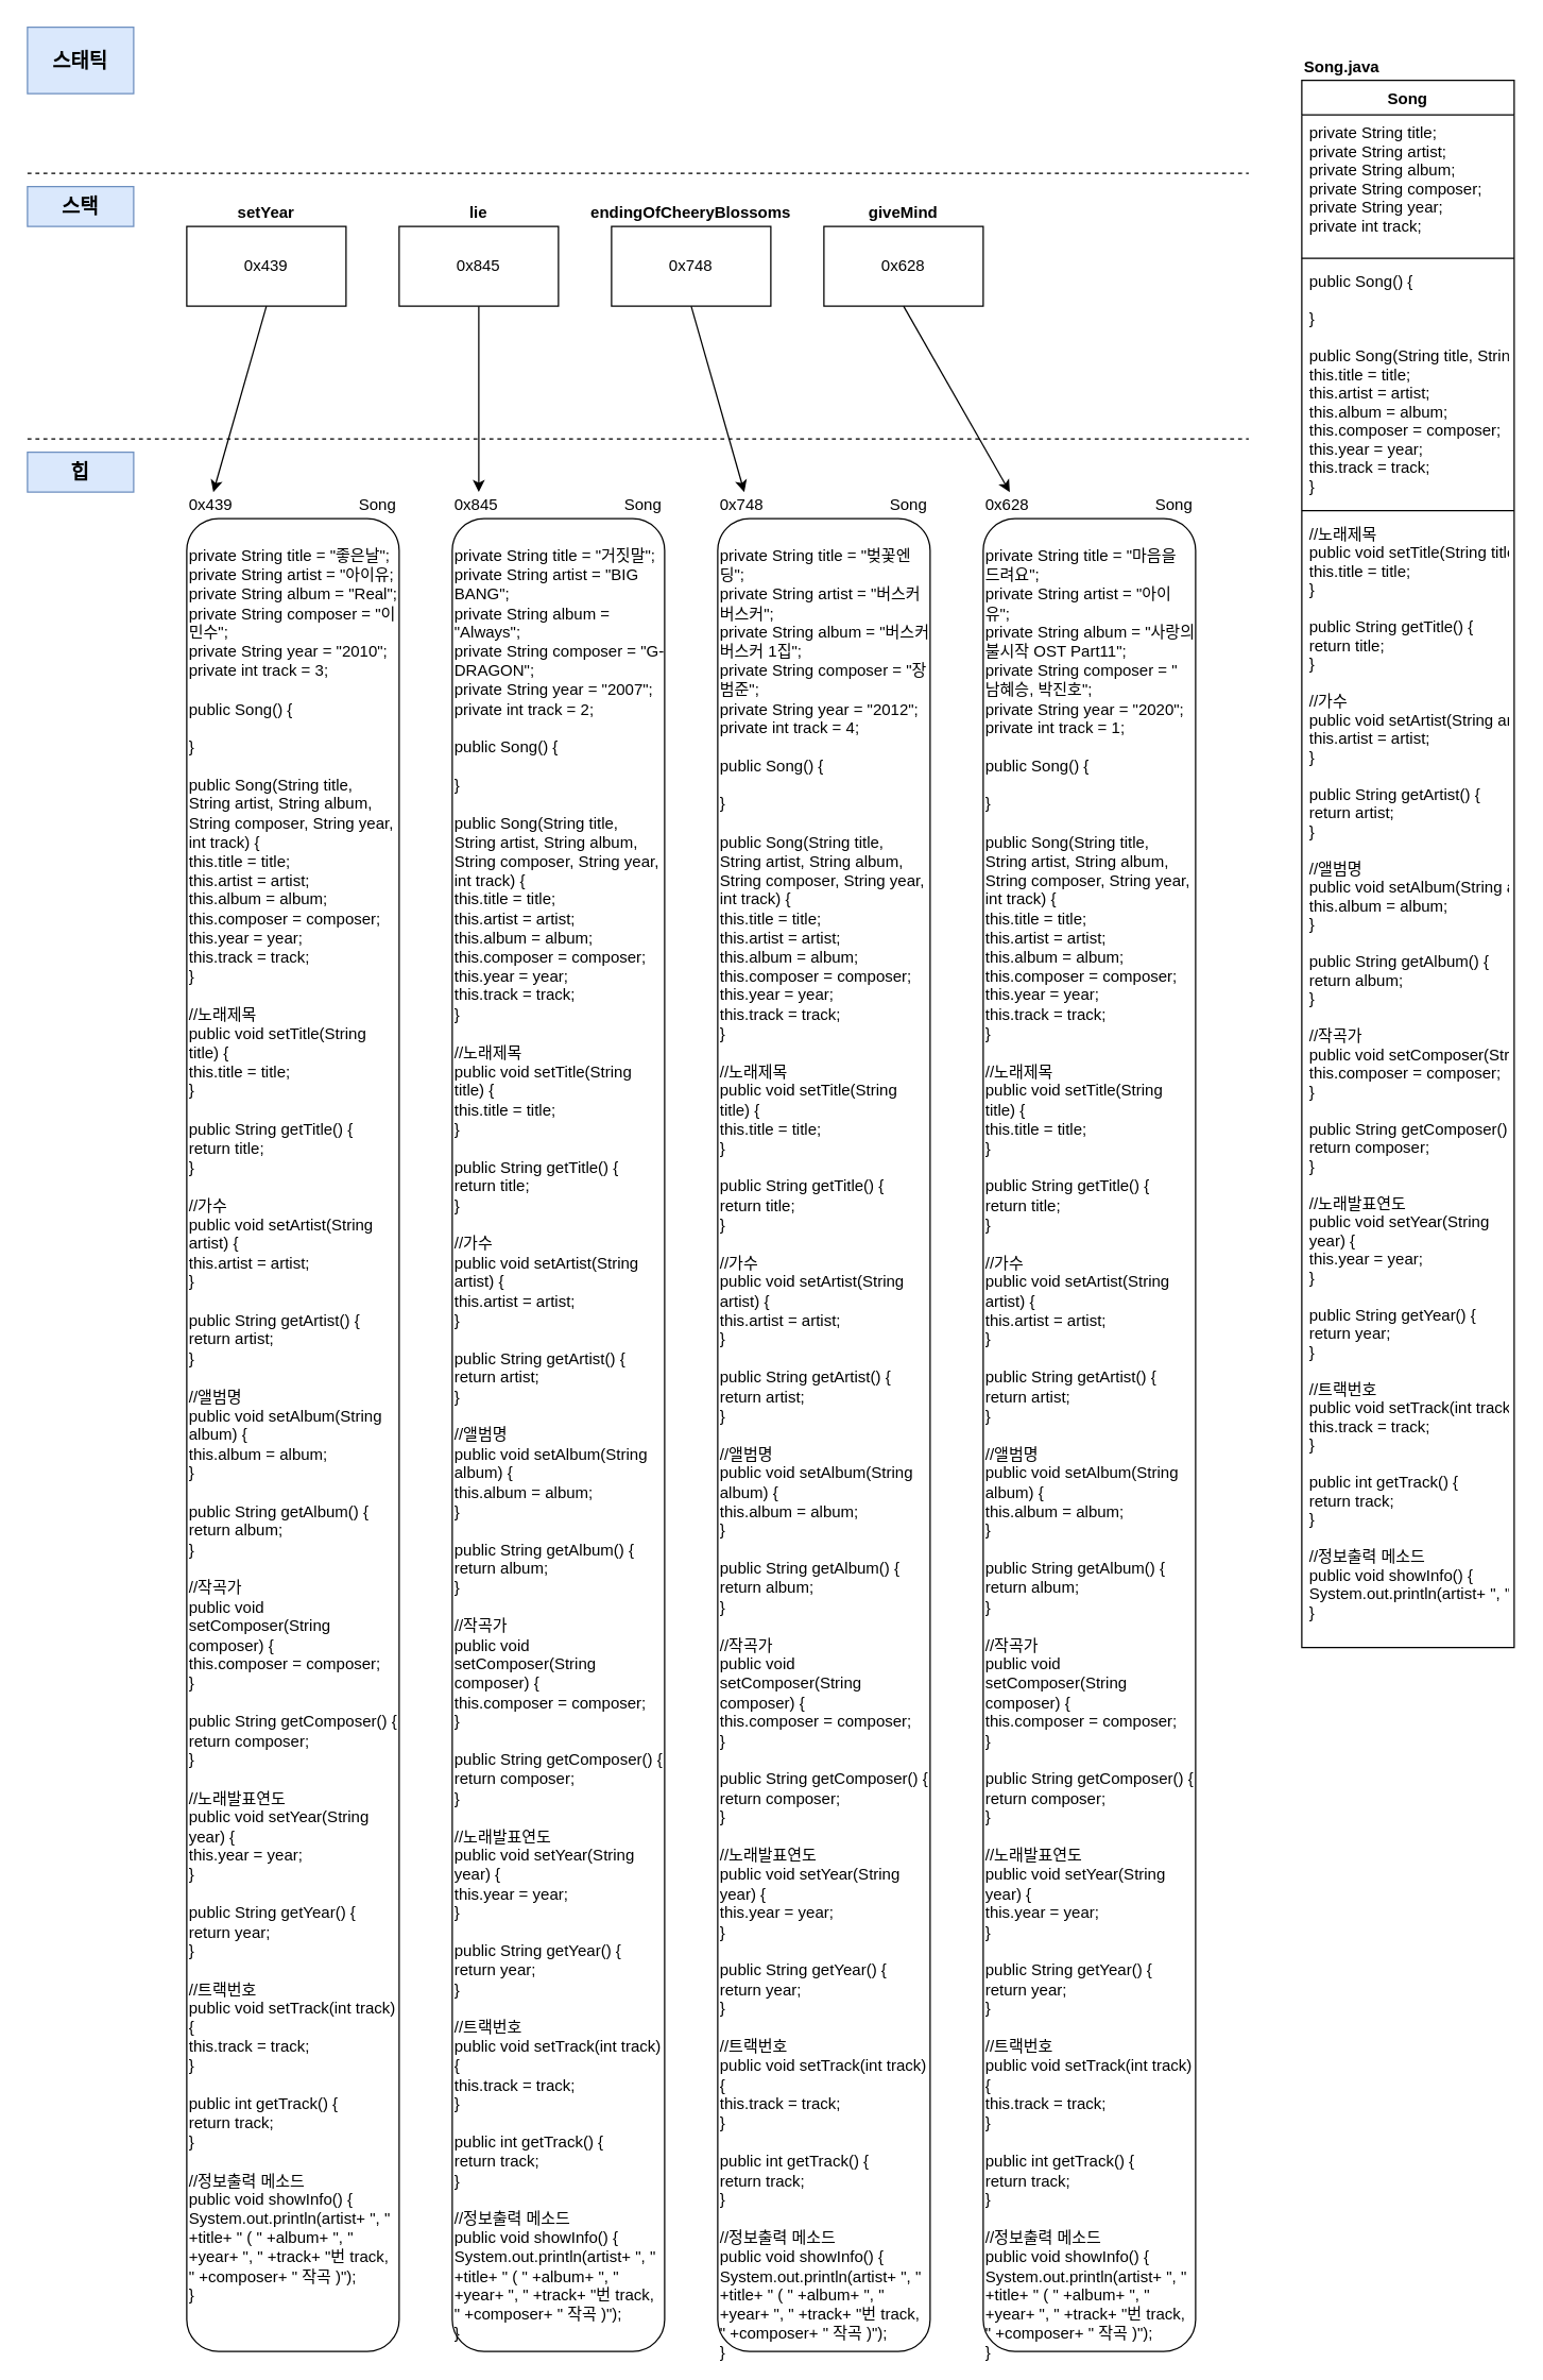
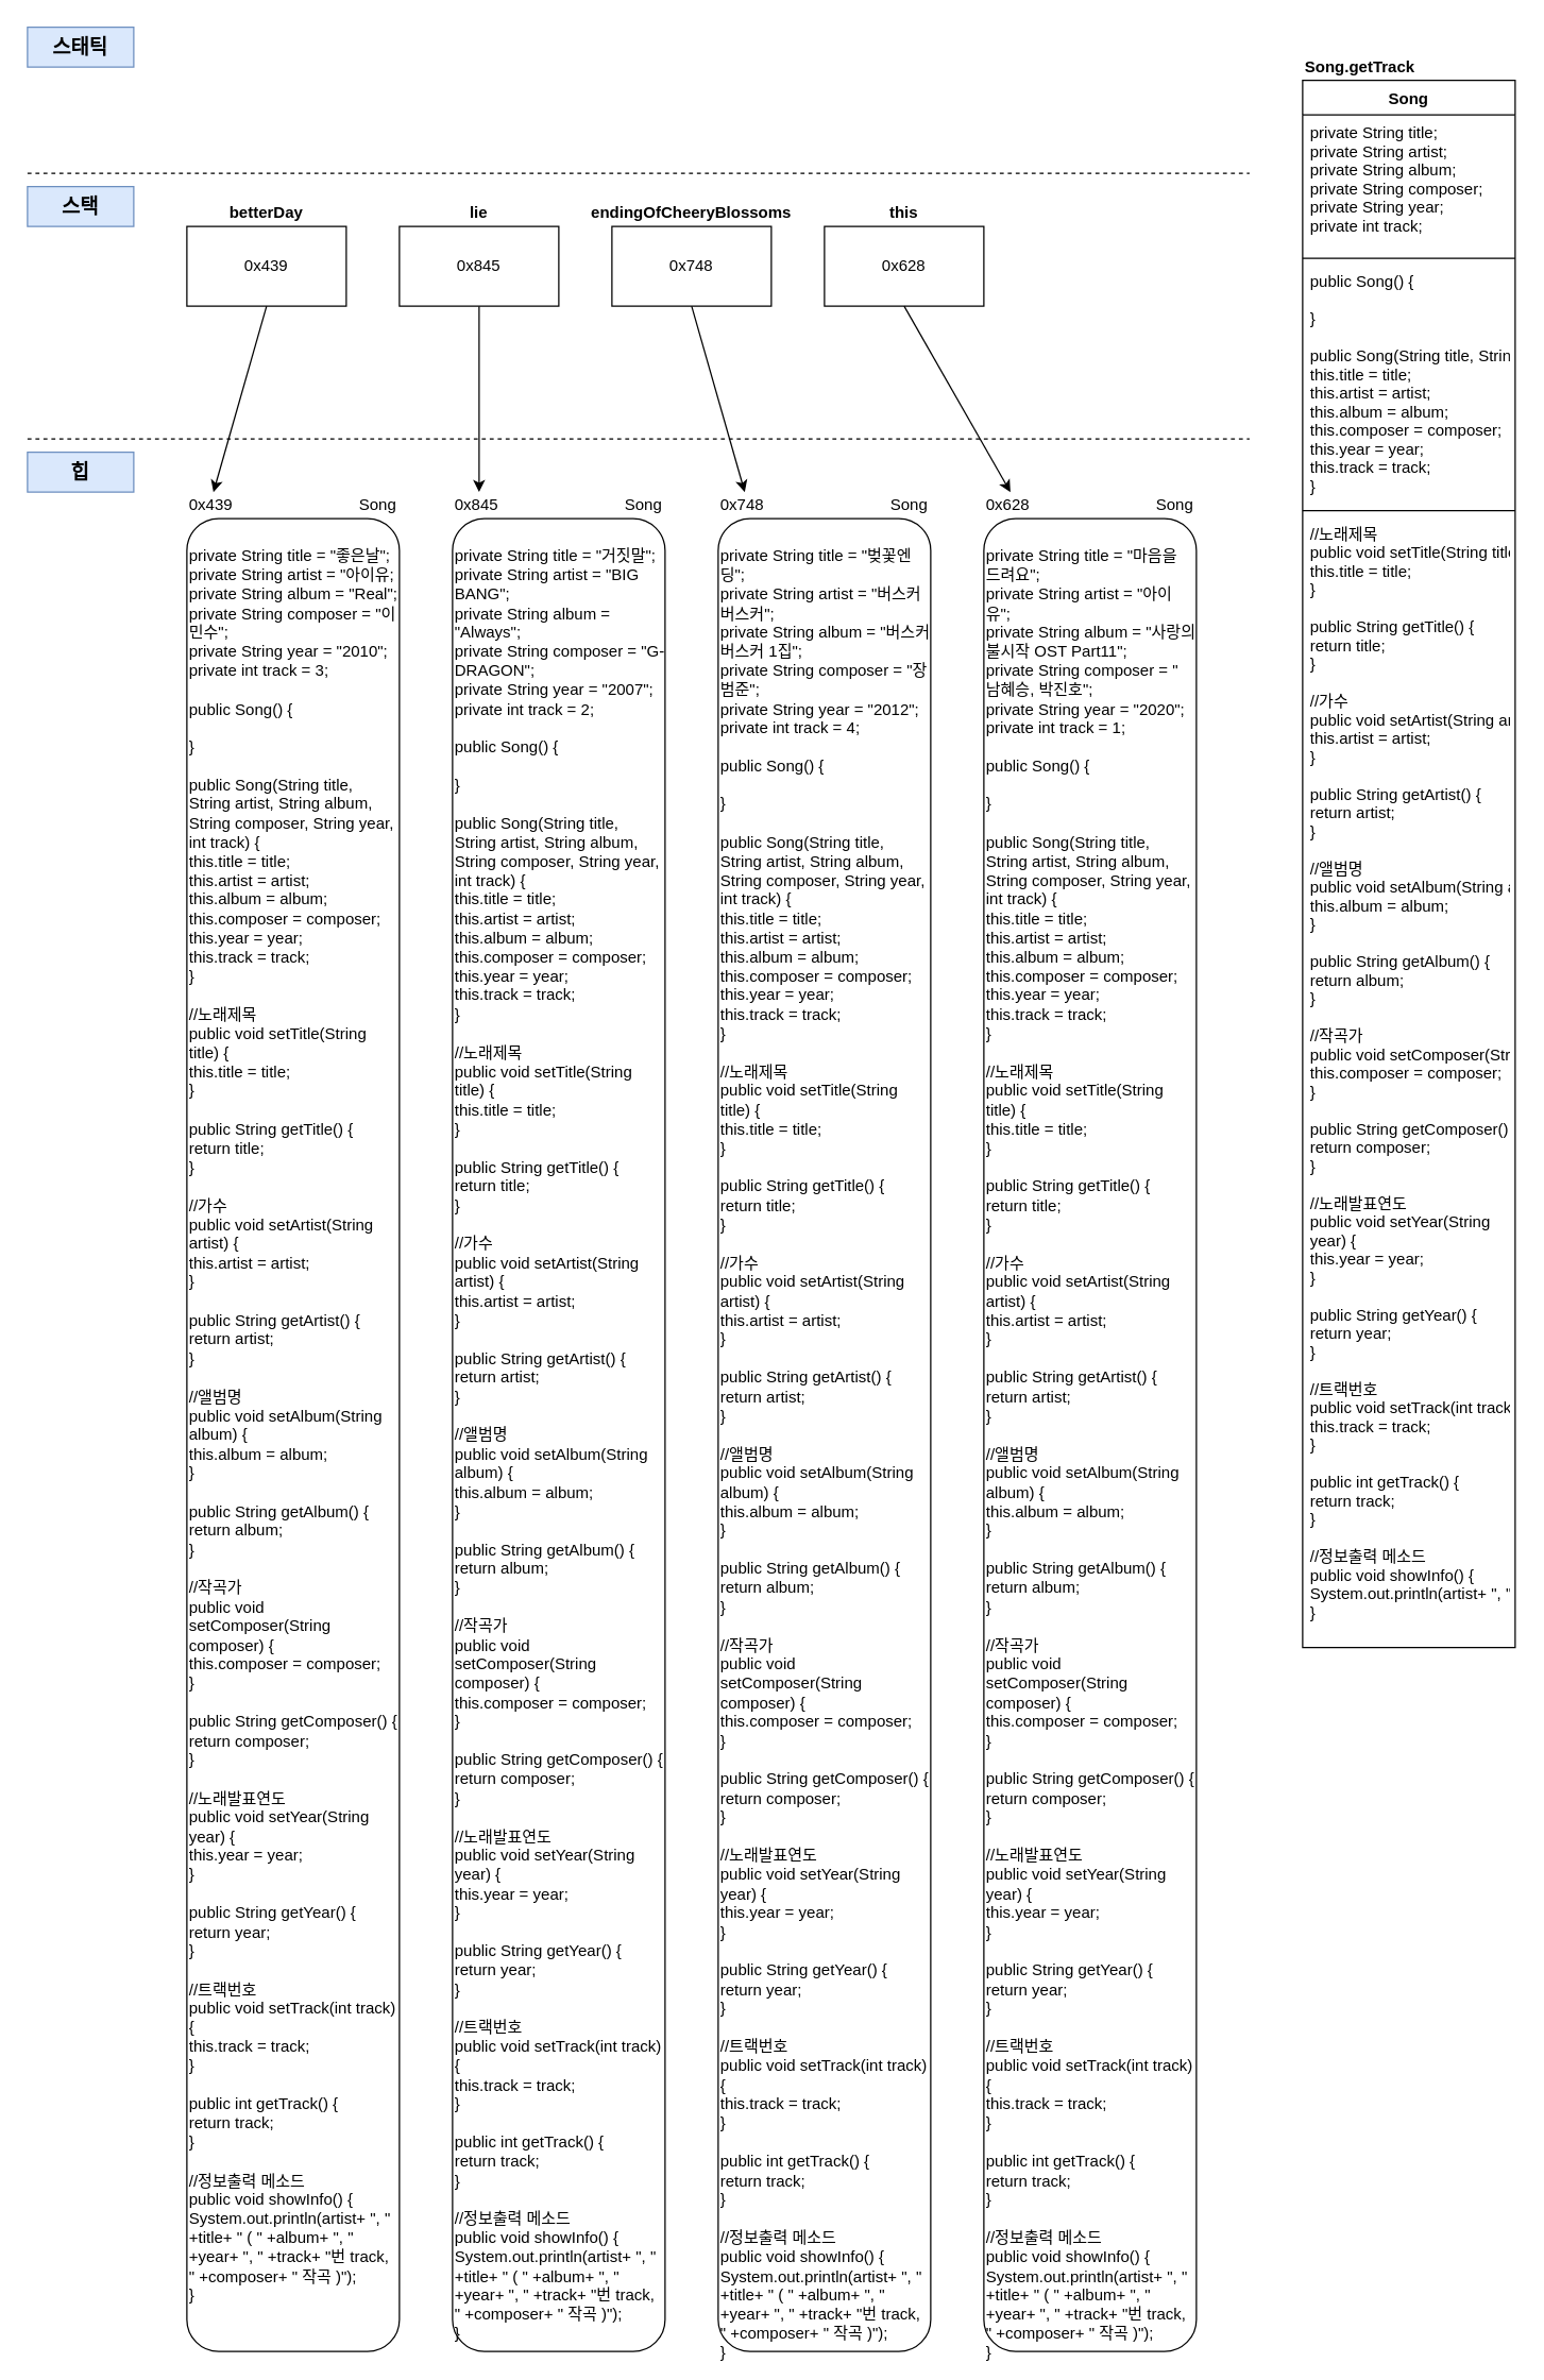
- <mxCell id="5" value="&lt;font style=&quot;font-size: 15px&quot;&gt;&lt;b&gt;스태틱&lt;/b&gt;&lt;/font&gt;" style="text;html=1;strokeColor=#6c8ebf;fillColor=#dae8fc;align=center;verticalAlign=middle;whiteSpace=wrap;rounded=0;" vertex="1" parent="1"><mxGeometry x="20" y="20" width="80" height="50" as="geometry" /></mxCell>
+ <mxCell id="5" value="&lt;font style=&quot;font-size: 15px&quot;&gt;&lt;b&gt;스태틱&lt;/b&gt;&lt;/font&gt;" style="text;html=1;strokeColor=#6c8ebf;fillColor=#dae8fc;align=center;verticalAlign=middle;whiteSpace=wrap;rounded=0;" vertex="1" parent="1"><mxGeometry y="20" width="80" height="30" as="geometry" x="20" /></mxCell>
- <mxCell id="35" value="&lt;b&gt;Song.java&lt;/b&gt;" style="text;html=1;strokeColor=none;fillColor=none;align=left;verticalAlign=middle;whiteSpace=wrap;rounded=0;" vertex="1" parent="28"><mxGeometry width="160" height="20" as="geometry" /></mxCell>
+ <mxCell id="35" value="&lt;b&gt;Song.getTrack&lt;/b&gt;" style="text;html=1;strokeColor=none;fillColor=none;align=left;verticalAlign=middle;whiteSpace=wrap;rounded=0;" vertex="1" parent="28"><mxGeometry width="160" height="20" as="geometry" /></mxCell>
- <mxCell id="21" value="&lt;b&gt;setYear&lt;/b&gt;" style="text;html=1;strokeColor=none;fillColor=none;align=center;verticalAlign=middle;whiteSpace=wrap;rounded=0;" vertex="1" parent="19"><mxGeometry width="120" height="20" as="geometry" /></mxCell>
+ <mxCell id="21" value="&lt;b&gt;betterDay&lt;/b&gt;" style="text;html=1;strokeColor=none;fillColor=none;align=center;verticalAlign=middle;whiteSpace=wrap;rounded=0;" vertex="1" parent="19"><mxGeometry width="120" height="20" as="geometry" /></mxCell>
- <mxCell id="41" value="&lt;b&gt;giveMind&lt;/b&gt;" style="text;html=1;strokeColor=none;fillColor=none;align=center;verticalAlign=middle;whiteSpace=wrap;rounded=0;" vertex="1" parent="39"><mxGeometry width="120" height="20" as="geometry" /></mxCell>
+ <mxCell id="41" value="&lt;b&gt;this&lt;/b&gt;" style="text;html=1;strokeColor=none;fillColor=none;align=center;verticalAlign=middle;whiteSpace=wrap;rounded=0;" vertex="1" parent="39"><mxGeometry width="120" height="20" as="geometry" /></mxCell>
